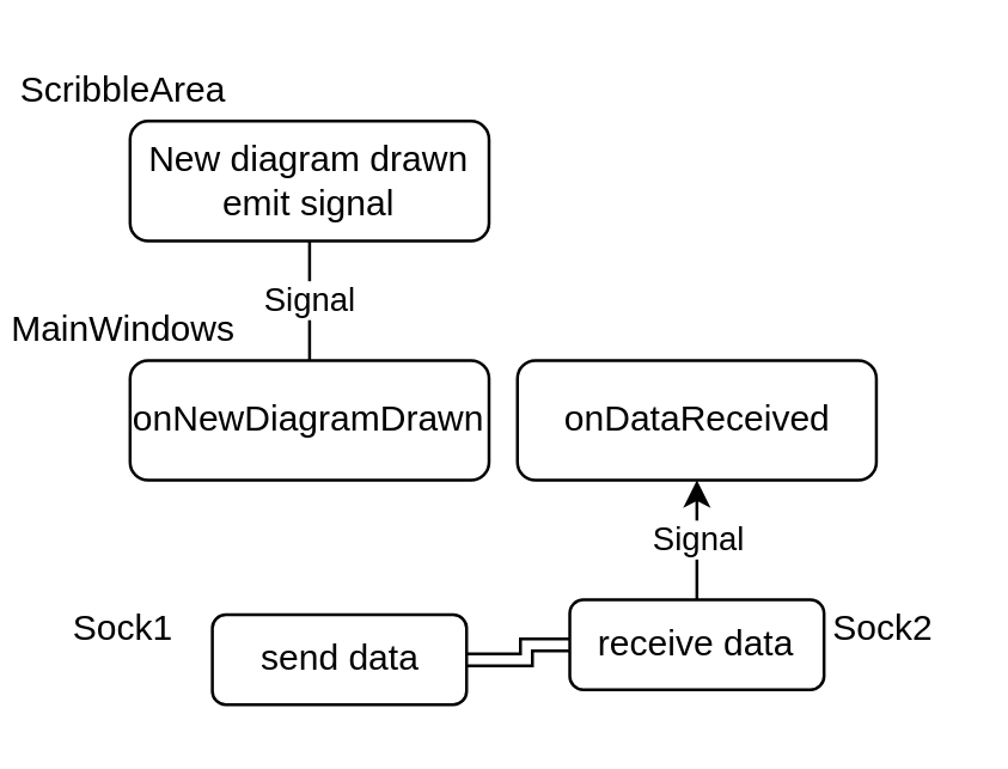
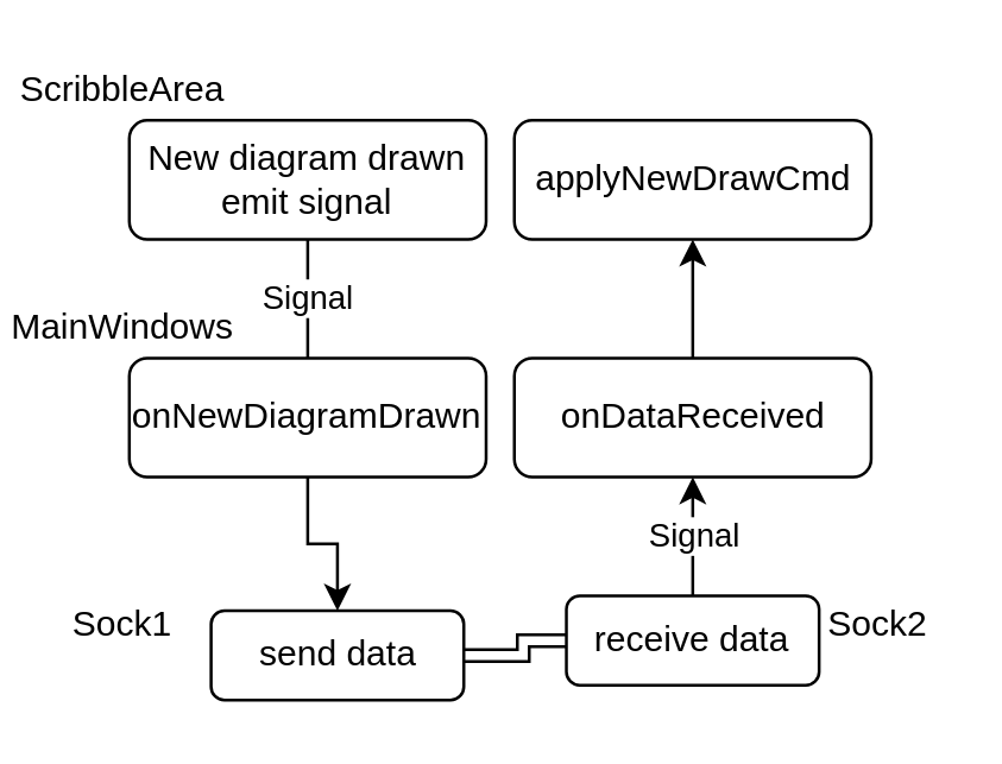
+ <mxCell id="6" value="applyNewDrawCmd" style="rounded=1;whiteSpace=wrap;html=1;fontSize=12;glass=0;strokeWidth=1;shadow=0;" vertex="1" parent="1"><mxGeometry x="172.5" y="40" width="120" height="40" as="geometry" /></mxCell>
+ <mxCell id="4" value="" style="edgeStyle=orthogonalEdgeStyle;rounded=0;orthogonalLoop=1;jettySize=auto;html=1;strokeColor=#000000;" edge="1" parent="1" source="5" target="6"><mxGeometry relative="1" as="geometry" /></mxCell>
+ <mxCell id="7" value="" style="edgeStyle=orthogonalEdgeStyle;rounded=0;orthogonalLoop=1;jettySize=auto;html=1;" edge="1" parent="1" source="8" target="9"><mxGeometry relative="1" as="geometry" /></mxCell>
